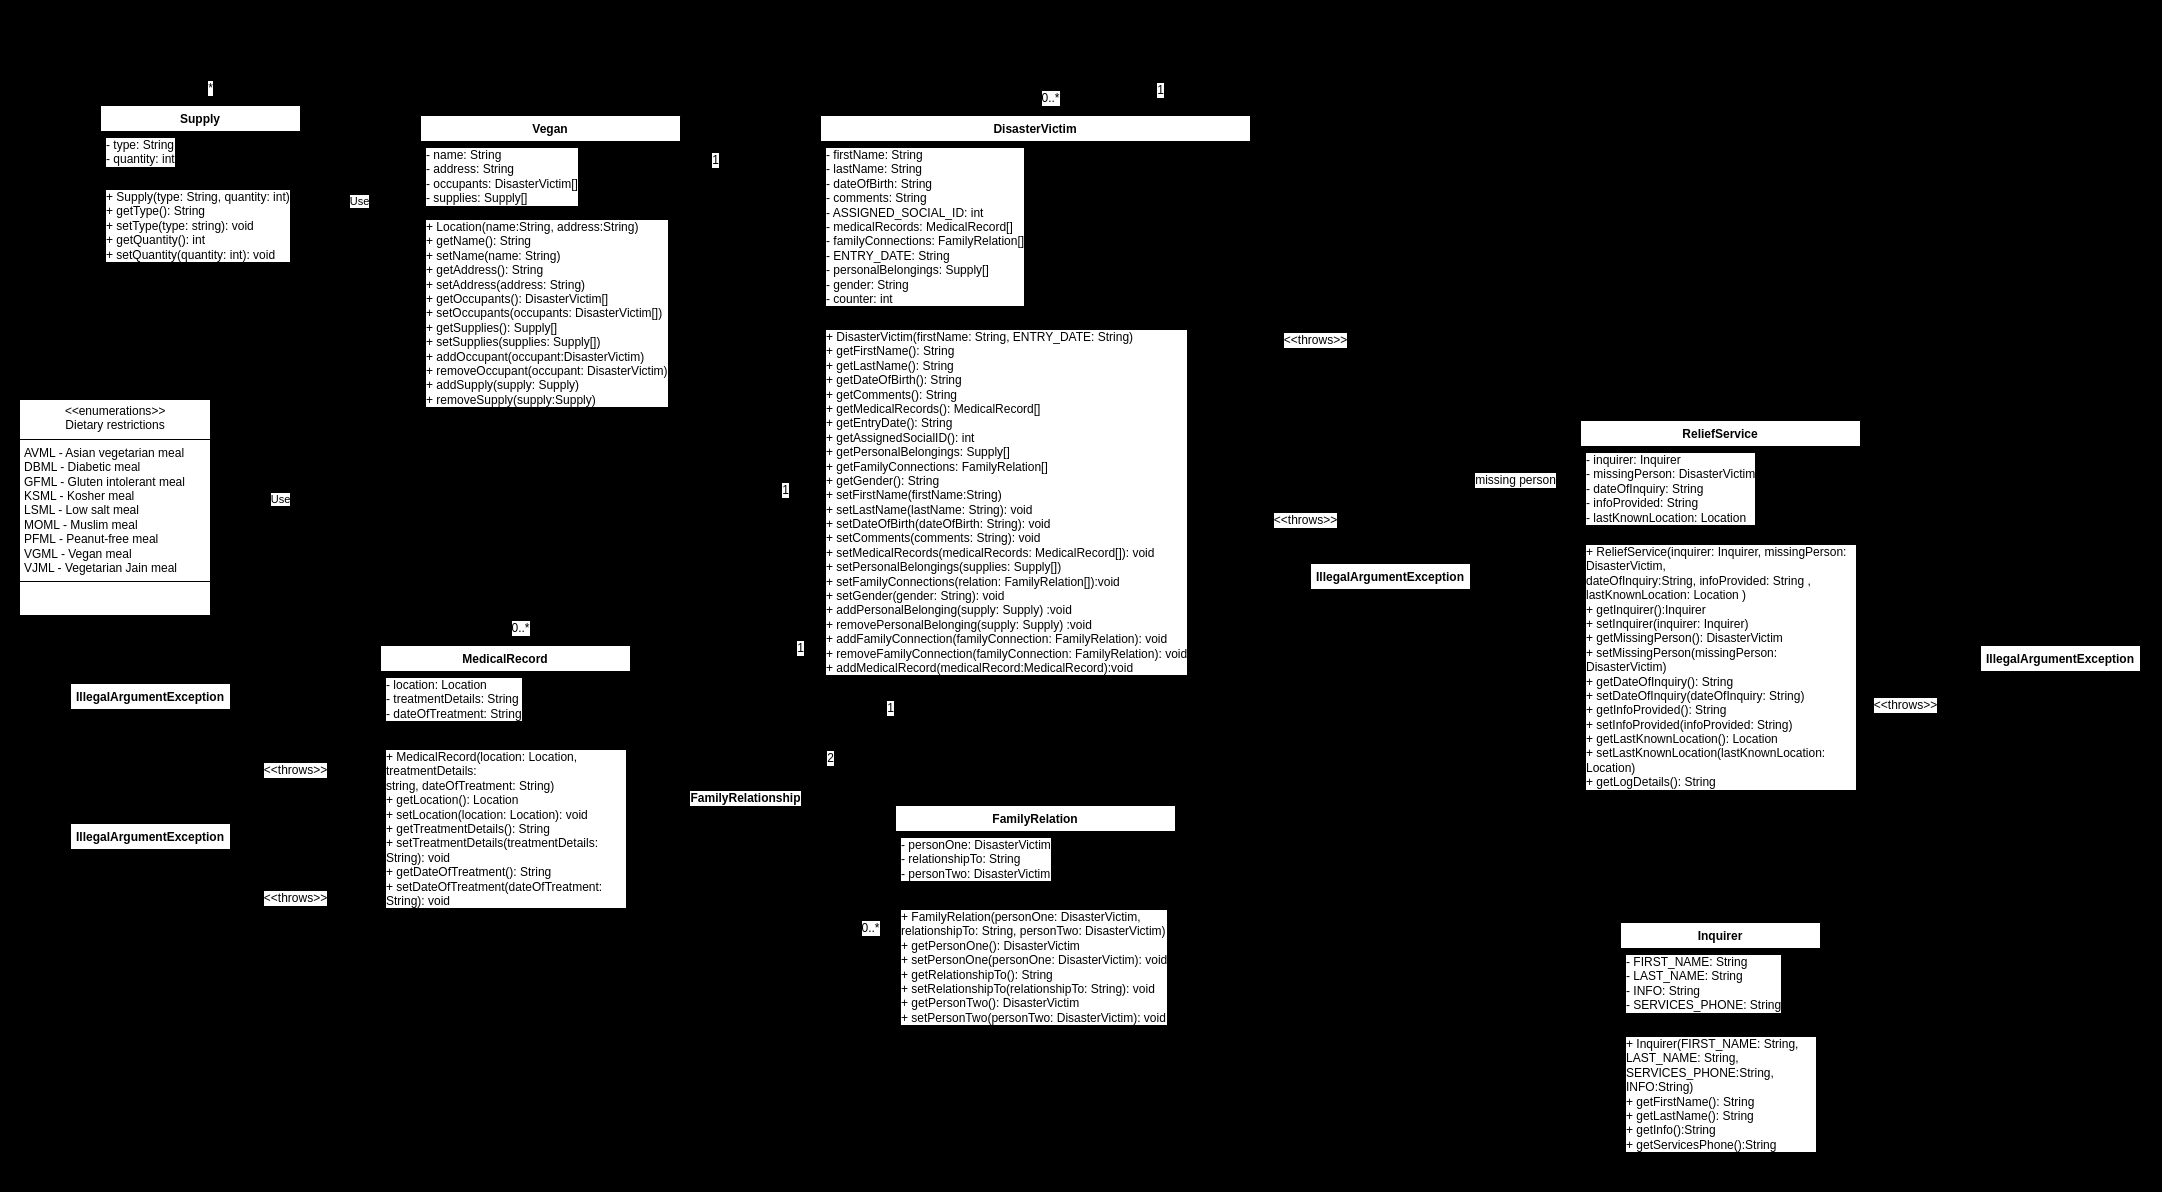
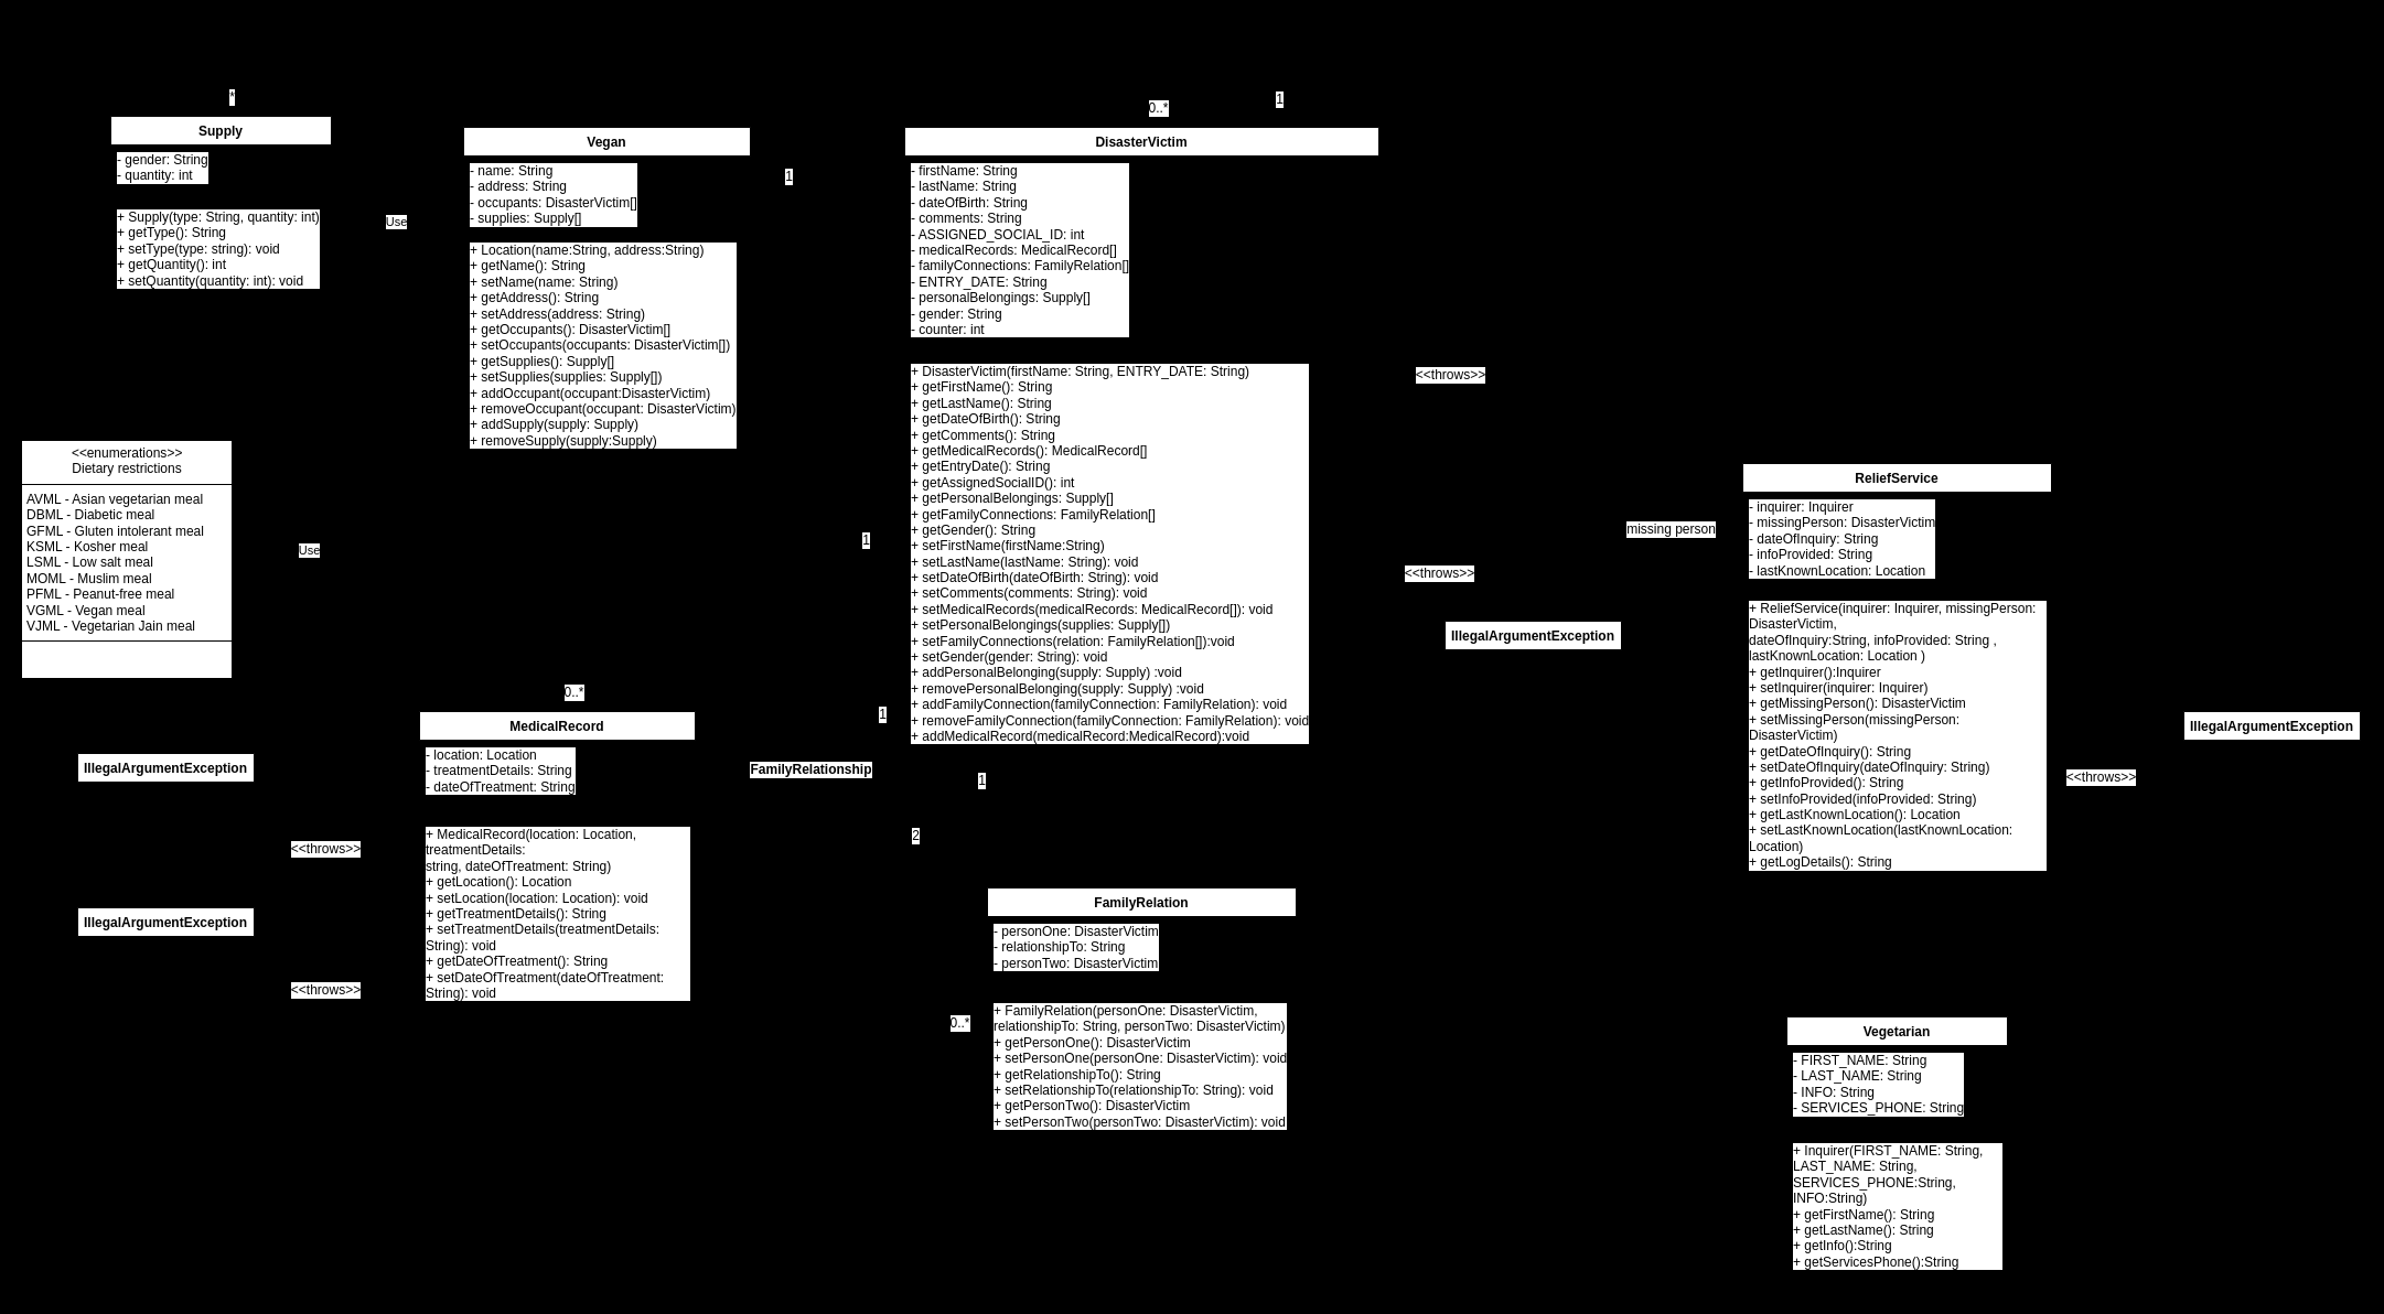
- <mxCell id="25" value="&lt;div&gt;- type: String&lt;/div&gt;&lt;div&gt;- quantity: int&lt;/div&gt;" style="text;strokeColor=none;fillColor=none;align=left;verticalAlign=top;spacingLeft=4;spacingRight=4;overflow=hidden;rotatable=0;points=[[0,0.5],[1,0.5]];portConstraint=eastwest;whiteSpace=wrap;html=1;labelBackgroundColor=default;" vertex="1" parent="24"><mxGeometry y="26" width="200" height="44" as="geometry" /></mxCell>
+ <mxCell id="25" value="&lt;div&gt;- gender: String&lt;/div&gt;&lt;div&gt;- quantity: int&lt;/div&gt;" style="text;strokeColor=none;fillColor=none;align=left;verticalAlign=top;spacingLeft=4;spacingRight=4;overflow=hidden;rotatable=0;points=[[0,0.5],[1,0.5]];portConstraint=eastwest;whiteSpace=wrap;html=1;labelBackgroundColor=default;" vertex="1" parent="24"><mxGeometry y="26" width="200" height="44" as="geometry" /></mxCell>
- <mxCell id="20" value="&lt;span style=&quot;font-weight: 700; text-wrap: wrap;&quot;&gt;FamilyRelationship&lt;/span&gt;" style="text;html=1;align=center;verticalAlign=middle;resizable=0;points=[];autosize=1;strokeColor=none;fillColor=none;labelBackgroundColor=default;" vertex="1" parent="1"><mxGeometry x="680" y="778" width="130" height="30" as="geometry" /></mxCell>
+ <mxCell id="20" value="&lt;span style=&quot;font-weight: 700; text-wrap: wrap;&quot;&gt;FamilyRelationship&lt;/span&gt;" style="text;html=1;align=center;verticalAlign=middle;resizable=0;points=[];autosize=1;strokeColor=none;fillColor=none;labelBackgroundColor=default;" vertex="1" parent="1"><mxGeometry x="670" y="678" width="130" height="30" as="geometry" /></mxCell>
- <mxCell id="35" value="Inquirer" style="swimlane;fontStyle=1;align=center;verticalAlign=top;childLayout=stackLayout;horizontal=1;startSize=26;horizontalStack=0;resizeParent=1;resizeParentMax=0;resizeLast=0;collapsible=1;marginBottom=0;whiteSpace=wrap;html=1;labelBackgroundColor=default;" vertex="1" parent="1"><mxGeometry x="1620" y="917" width="200" height="248" as="geometry" /></mxCell>
+ <mxCell id="35" value="Vegetarian" style="swimlane;fontStyle=1;align=center;verticalAlign=top;childLayout=stackLayout;horizontal=1;startSize=26;horizontalStack=0;resizeParent=1;resizeParentMax=0;resizeLast=0;collapsible=1;marginBottom=0;whiteSpace=wrap;html=1;labelBackgroundColor=default;" vertex="1" parent="1"><mxGeometry x="1620" y="917" width="200" height="248" as="geometry" /></mxCell>
